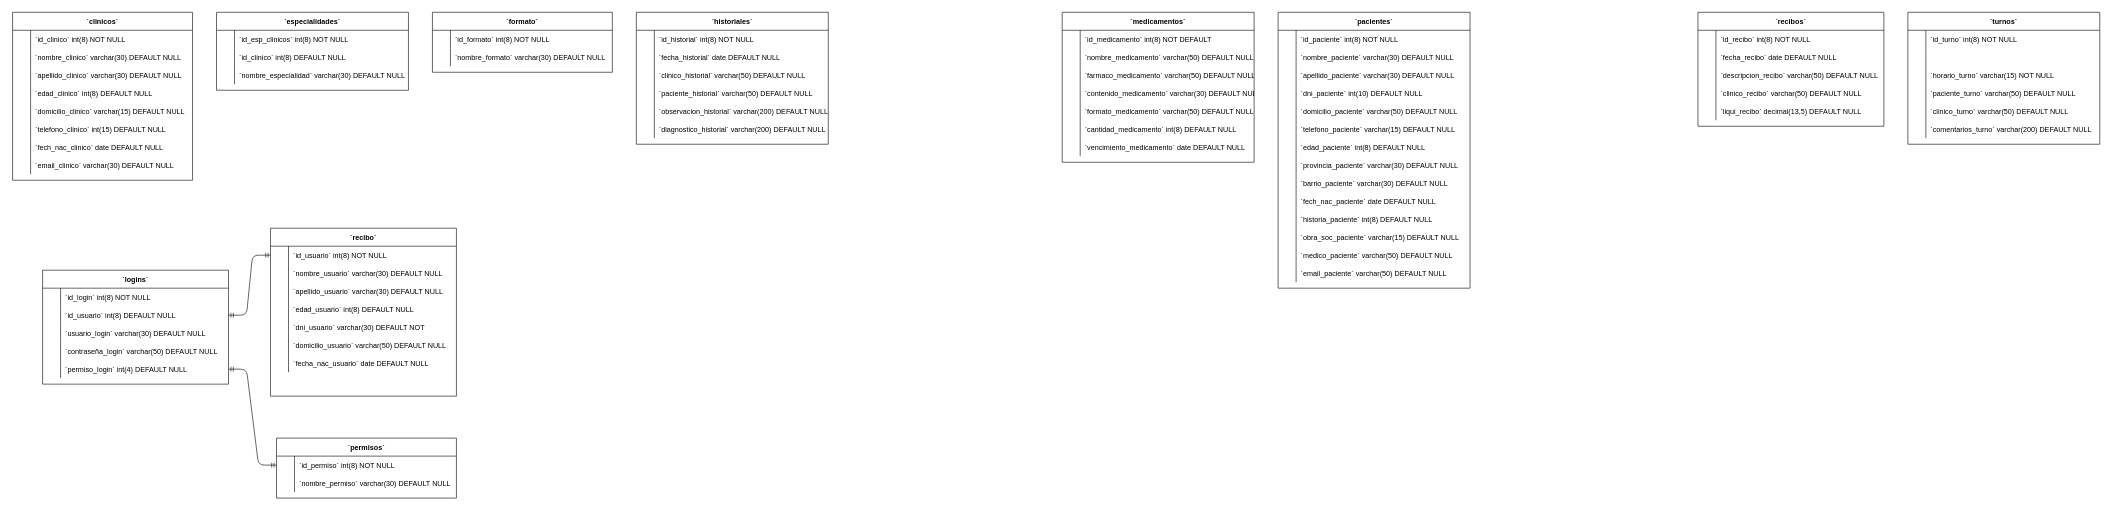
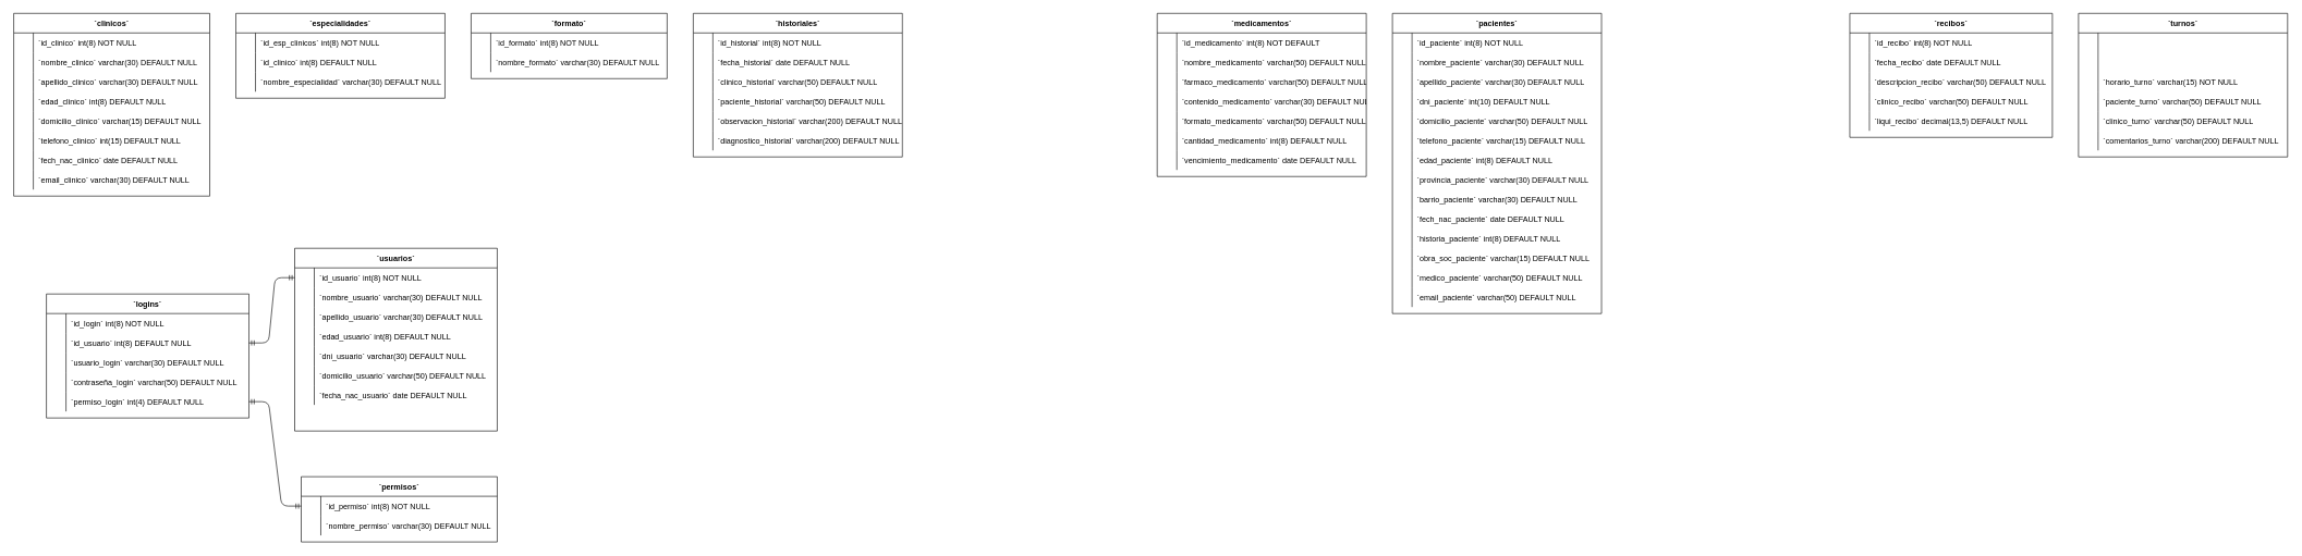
- <mxCell id="147" value="`id_turno` int(8) NOT NULL" style="shape=partialRectangle;overflow=hidden;connectable=0;fillColor=none;top=0;left=0;bottom=0;right=0;align=left;spacingLeft=6;" vertex="1" parent="145"><mxGeometry x="30" width="290" height="30" as="geometry" /></mxCell>
- <mxCell id="162" value="`recibo`" style="shape=table;startSize=30;container=1;collapsible=1;childLayout=tableLayout;fixedRows=1;rowLines=0;fontStyle=1;align=center;resizeLast=1;" vertex="1" parent="1"><mxGeometry x="450" y="380" width="310" height="280" as="geometry" /></mxCell>
+ <mxCell id="162" value="`usuarios`" style="shape=table;startSize=30;container=1;collapsible=1;childLayout=tableLayout;fixedRows=1;rowLines=0;fontStyle=1;align=center;resizeLast=1;" vertex="1" parent="1"><mxGeometry x="450" y="380" width="310" height="280" as="geometry" /></mxCell>
- <mxCell id="177" value="`dni_usuario` varchar(30) DEFAULT NOT" style="shape=partialRectangle;overflow=hidden;connectable=0;fillColor=none;top=0;left=0;bottom=0;right=0;align=left;spacingLeft=6;" vertex="1" parent="175"><mxGeometry x="30" width="280" height="30" as="geometry" /></mxCell>
+ <mxCell id="177" value="`dni_usuario` varchar(30) DEFAULT NULL" style="shape=partialRectangle;overflow=hidden;connectable=0;fillColor=none;top=0;left=0;bottom=0;right=0;align=left;spacingLeft=6;" vertex="1" parent="175"><mxGeometry x="30" width="280" height="30" as="geometry" /></mxCell>
